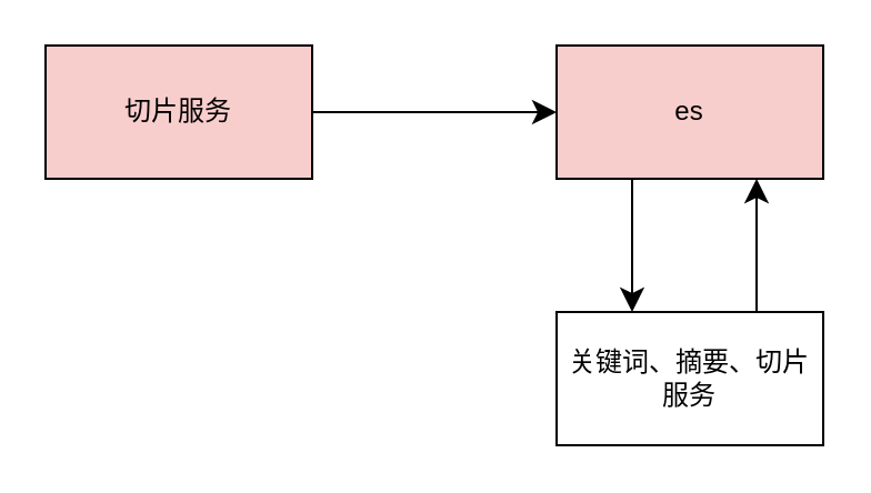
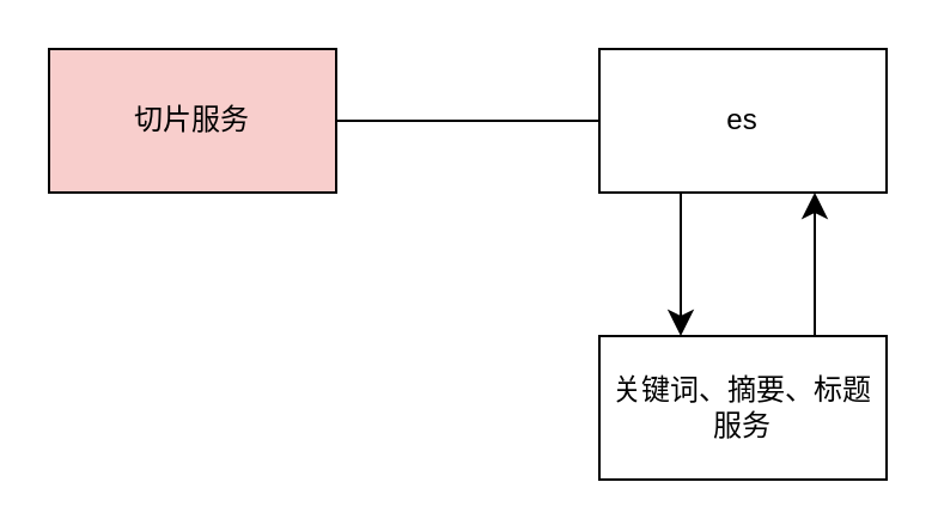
- <mxCell id="2" style="edgeStyle=none;curved=1;rounded=0;orthogonalLoop=1;jettySize=auto;html=1;exitX=1;exitY=0.5;exitDx=0;exitDy=0;entryX=0;entryY=0.5;entryDx=0;entryDy=0;fontSize=12;startSize=8;endSize=8;" edge="1" parent="1" source="3" target="5"><mxGeometry relative="1" as="geometry" /></mxCell>
+ <mxCell id="2" style="edgeStyle=none;curved=1;rounded=0;orthogonalLoop=1;jettySize=auto;html=1;exitX=1;exitY=0.5;exitDx=0;exitDy=0;entryX=0;entryY=0.5;entryDx=0;entryDy=0;fontSize=12;startSize=8;endSize=8;endArrow=none;" edge="1" parent="1" source="3" target="5"><mxGeometry relative="1" as="geometry" /></mxCell>
- <mxCell id="5" value="es" style="rounded=0;whiteSpace=wrap;html=1;fillColor=#f8cecc;" vertex="1" parent="1"><mxGeometry x="250" y="20" width="120" height="60" as="geometry" /></mxCell>
+ <mxCell id="5" value="es" style="rounded=0;whiteSpace=wrap;html=1;" vertex="1" parent="1"><mxGeometry x="250" y="20" width="120" height="60" as="geometry" /></mxCell>
- <mxCell id="7" value="关键词、摘要、切片服务" style="rounded=0;whiteSpace=wrap;html=1;" vertex="1" parent="1"><mxGeometry x="250" y="140" width="120" height="60" as="geometry" /></mxCell>
+ <mxCell id="7" value="关键词、摘要、标题服务" style="rounded=0;whiteSpace=wrap;html=1;" vertex="1" parent="1"><mxGeometry x="250" y="140" width="120" height="60" as="geometry" /></mxCell>
